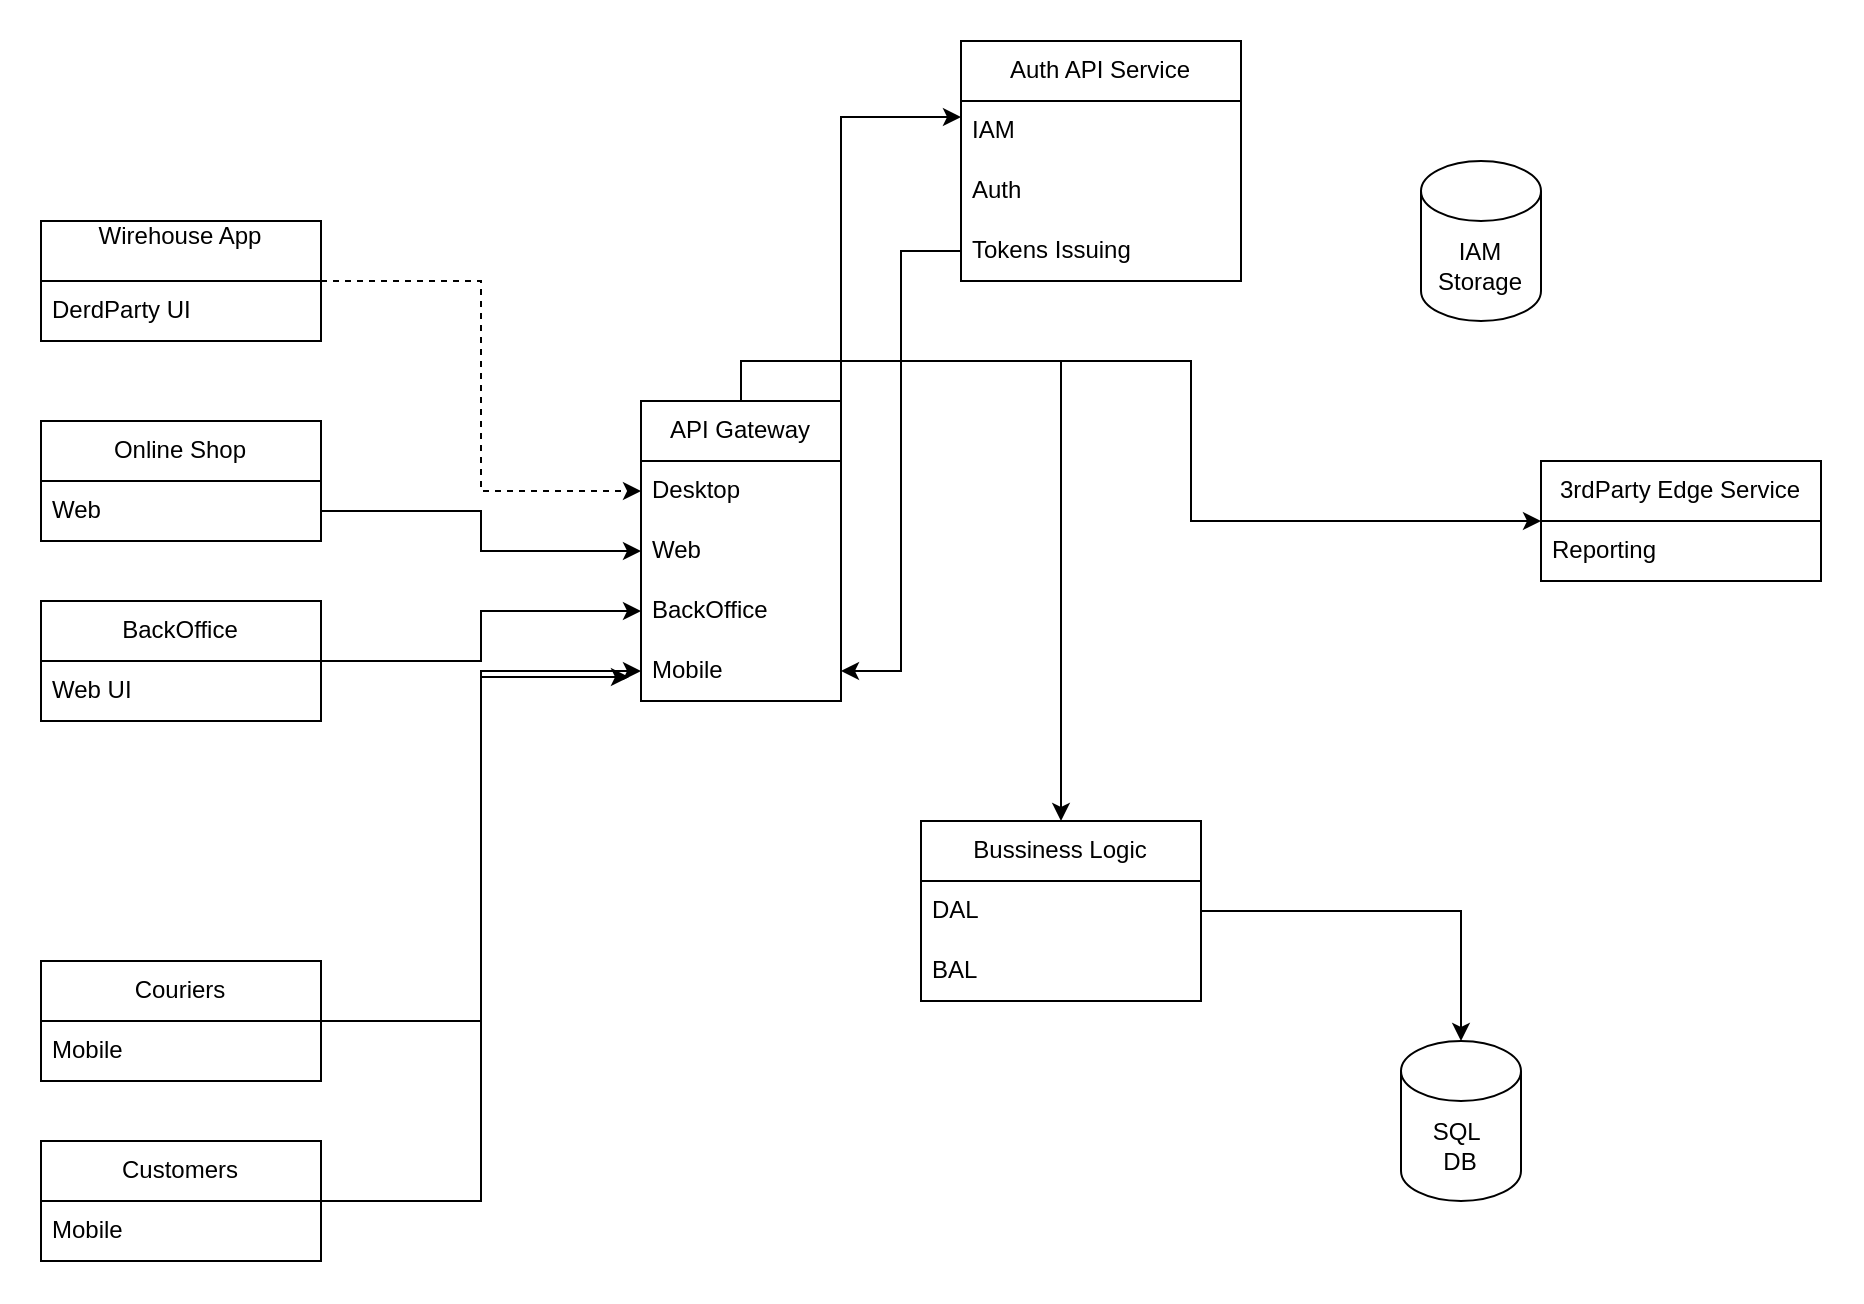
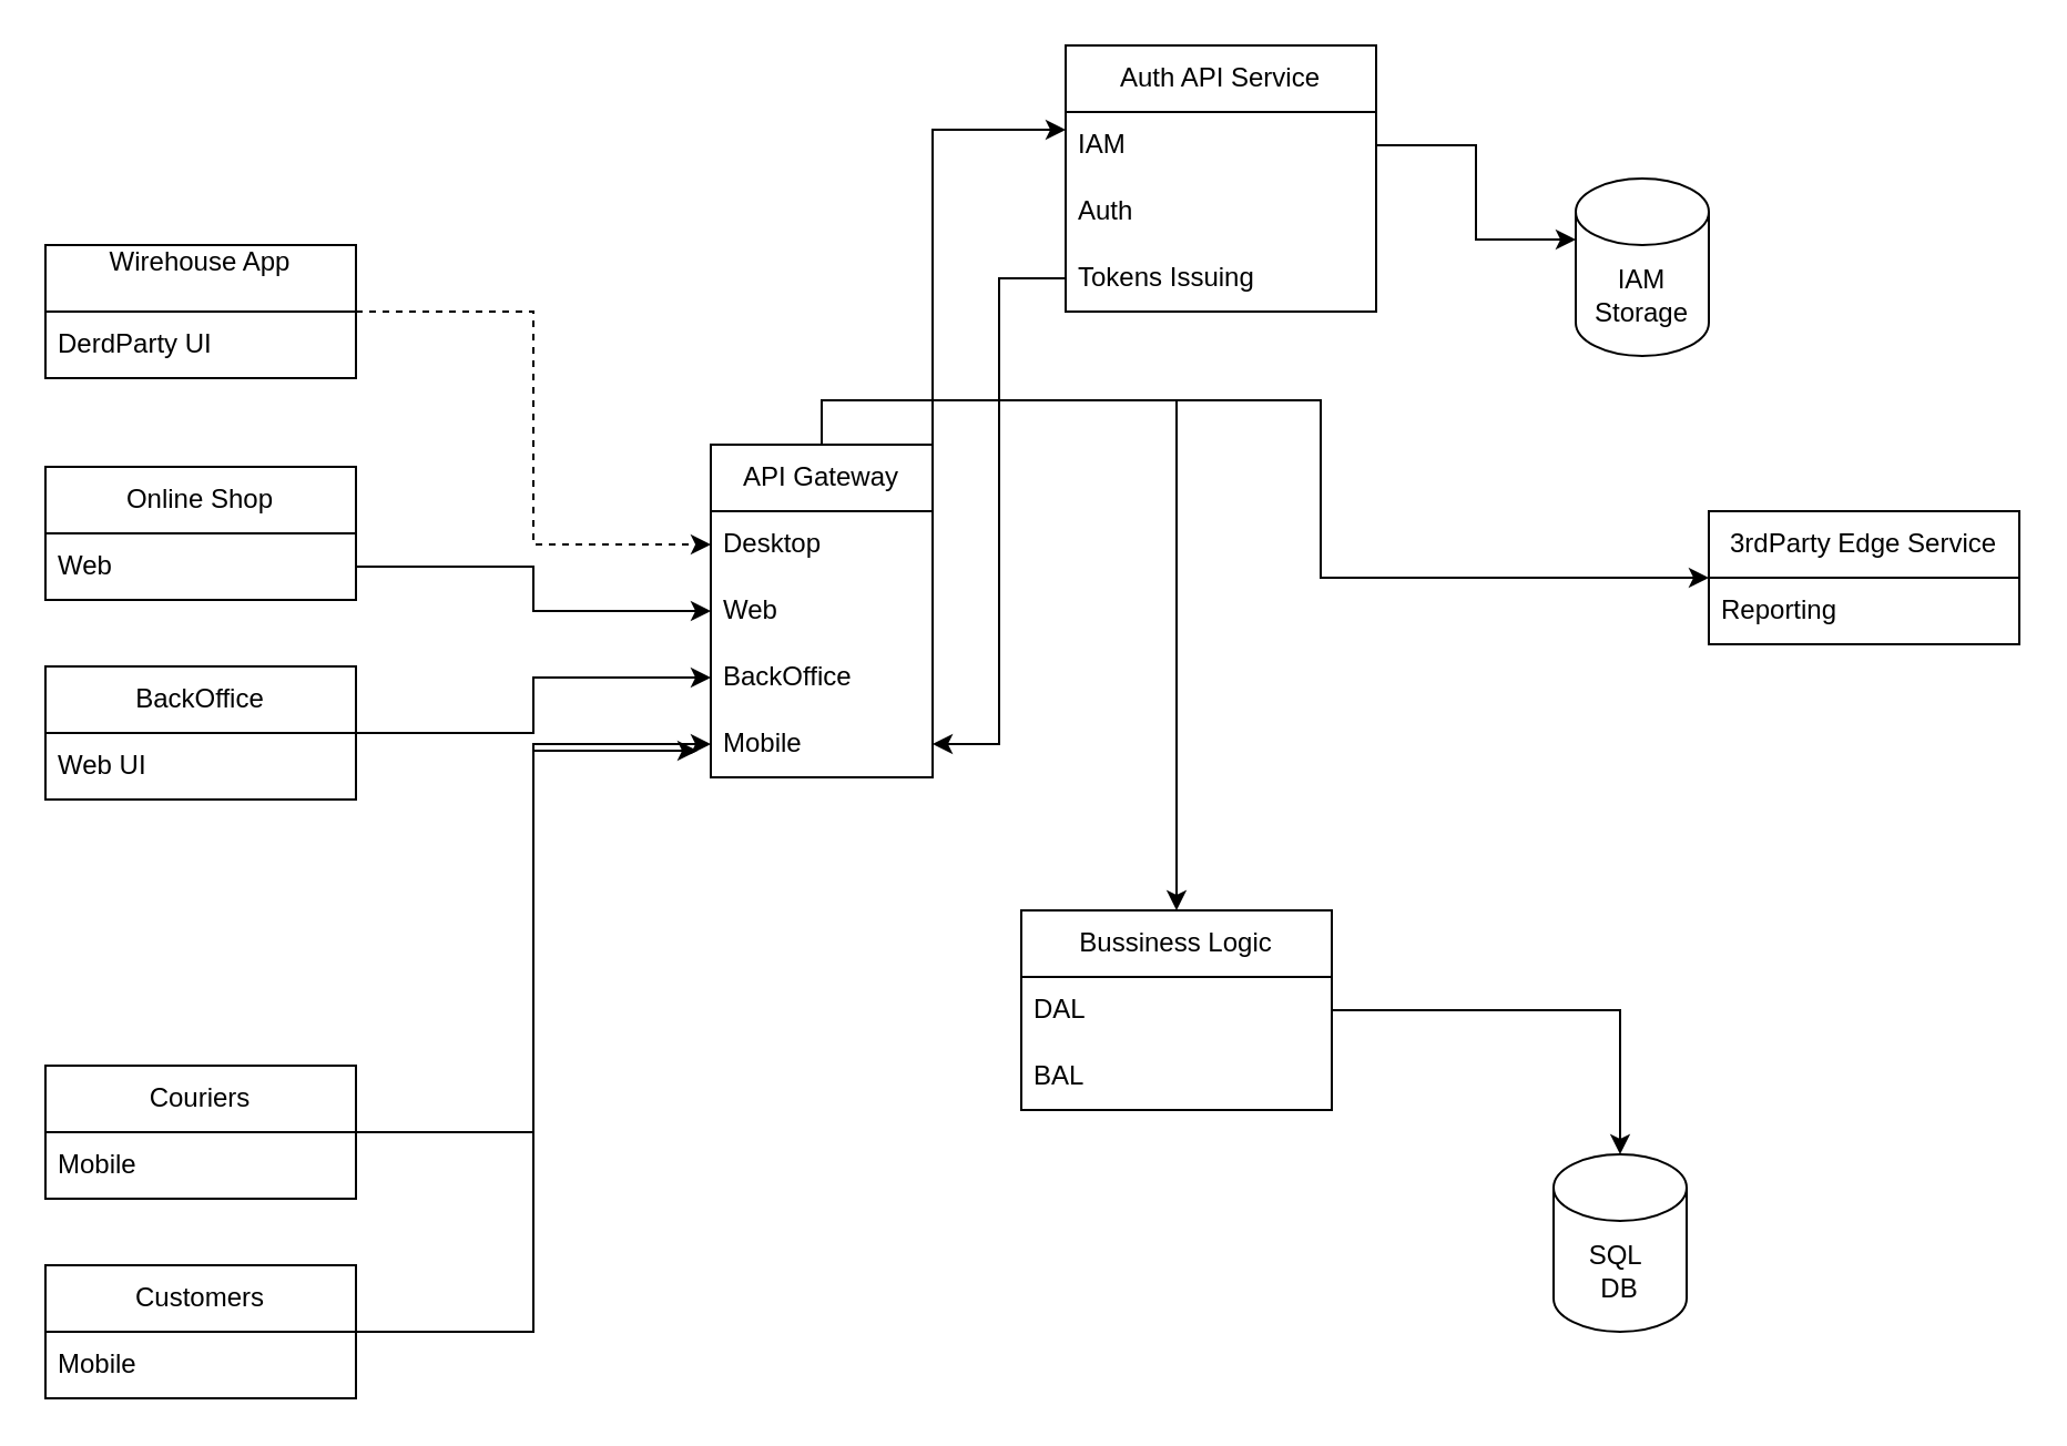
+ <mxCell id="36" style="edgeStyle=orthogonalEdgeStyle;rounded=0;orthogonalLoop=1;jettySize=auto;html=1;exitX=1;exitY=0.5;exitDx=0;exitDy=0;entryX=0;entryY=0;entryDx=0;entryDy=27.5;entryPerimeter=0;" edge="1" parent="1" source="7" target="2"><mxGeometry relative="1" as="geometry" /></mxCell>
